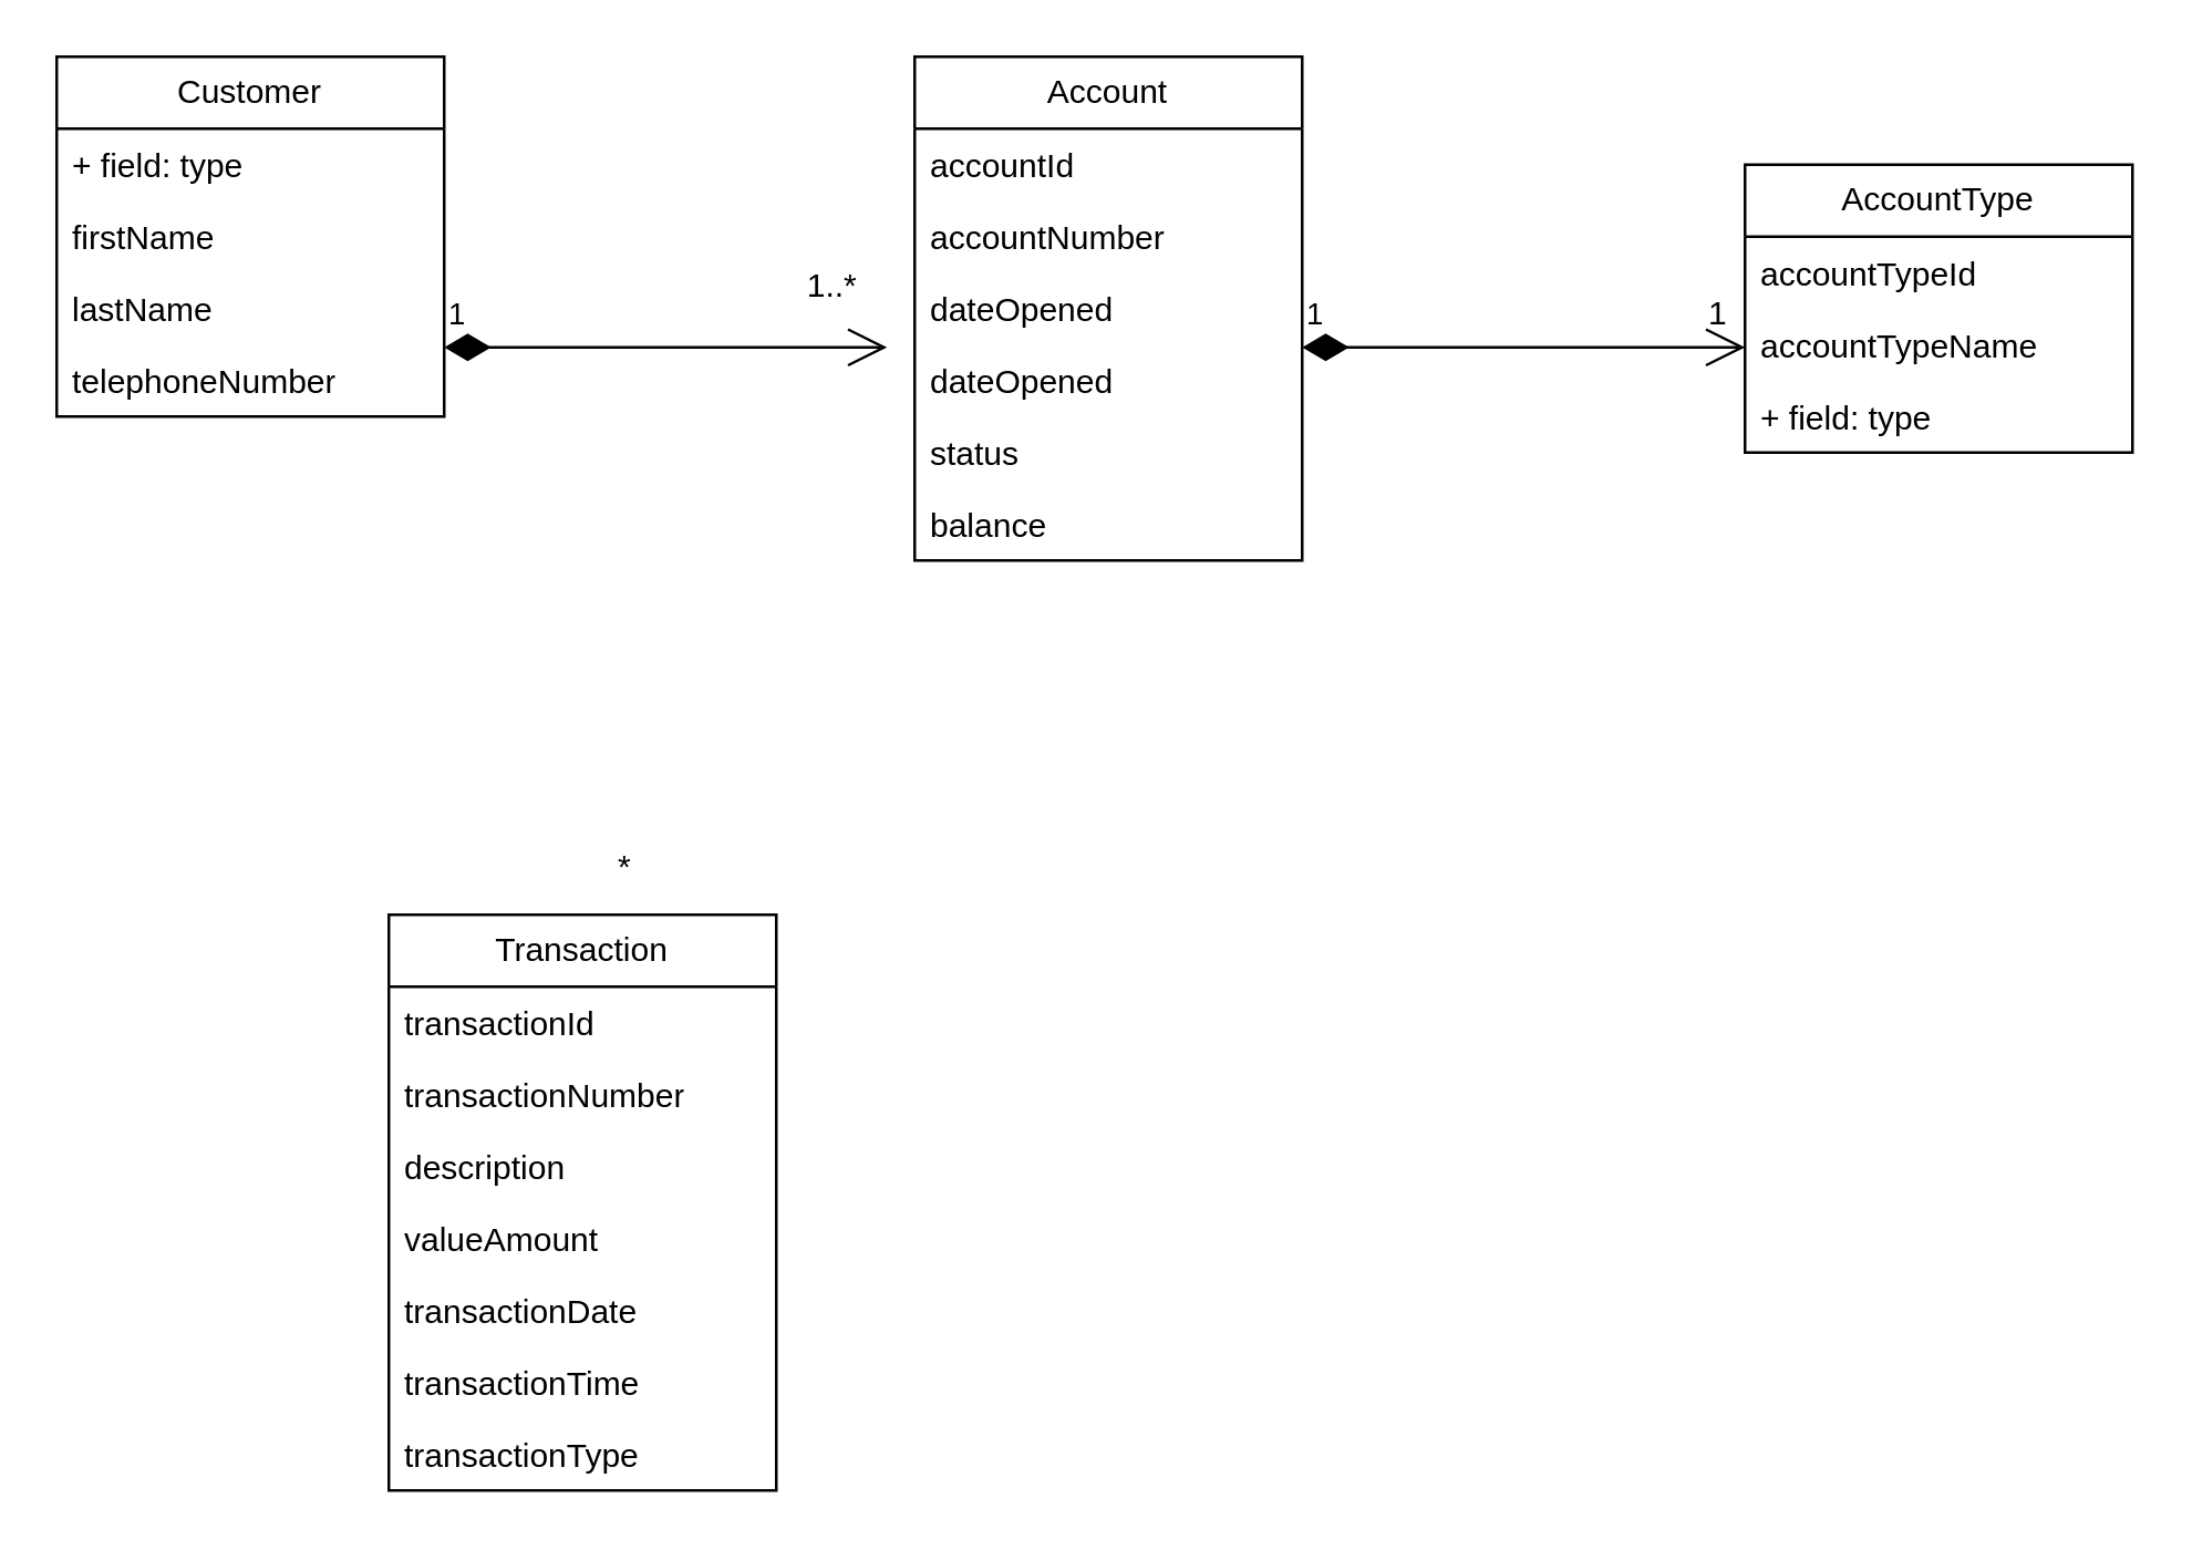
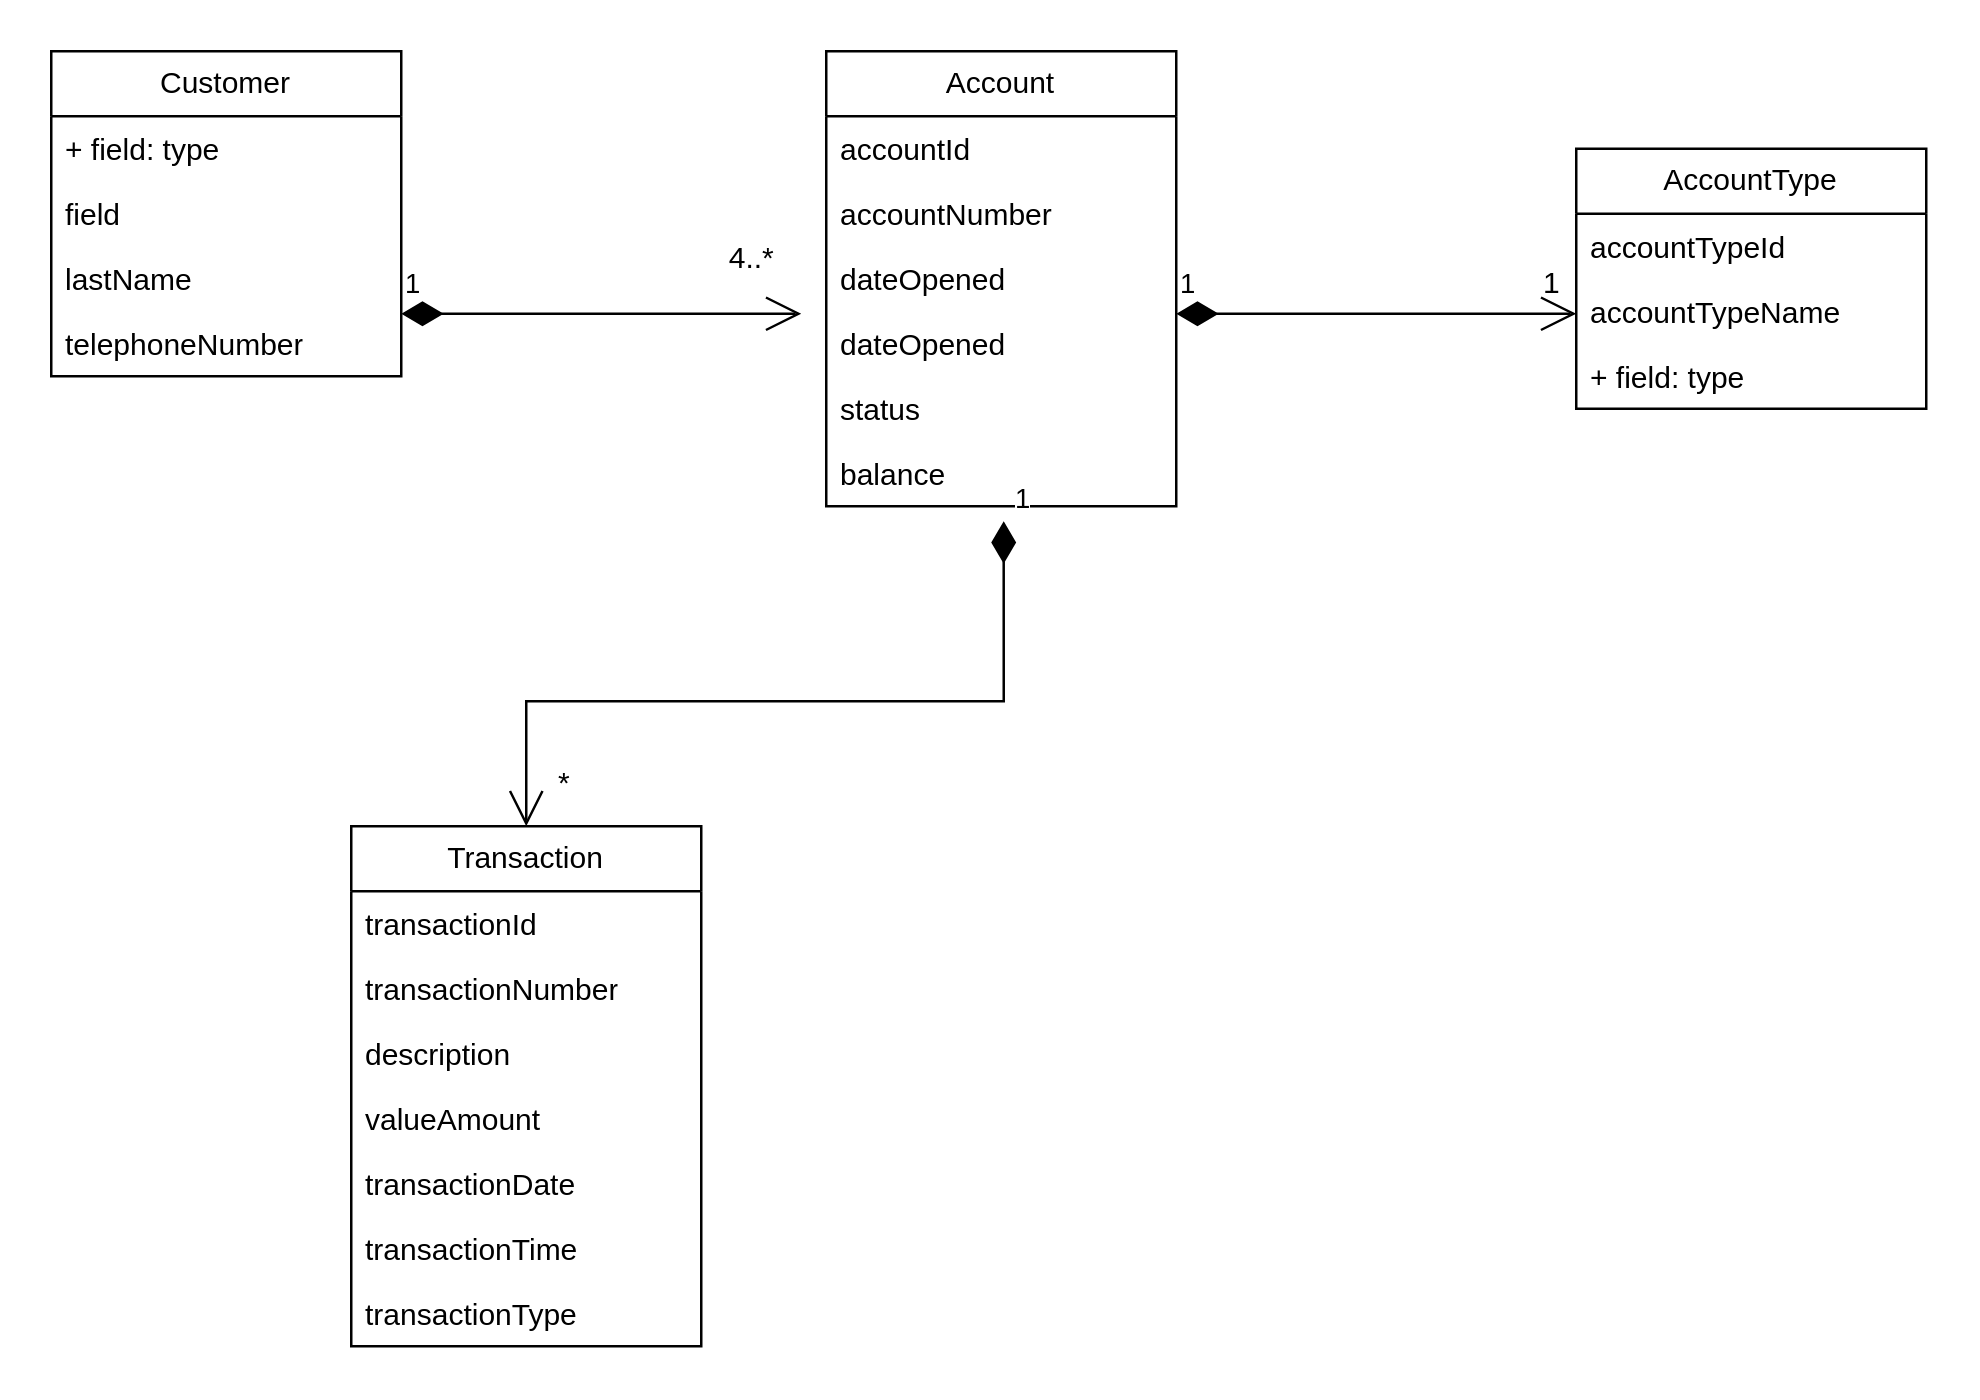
- <mxCell id="4" value="firstName" style="text;strokeColor=none;fillColor=none;align=left;verticalAlign=top;spacingLeft=4;spacingRight=4;overflow=hidden;rotatable=0;points=[[0,0.5],[1,0.5]];portConstraint=eastwest;whiteSpace=wrap;html=1;" vertex="1" parent="2"><mxGeometry y="52" width="140" height="26" as="geometry" /></mxCell>
+ <mxCell id="4" value="field" style="text;strokeColor=none;fillColor=none;align=left;verticalAlign=top;spacingLeft=4;spacingRight=4;overflow=hidden;rotatable=0;points=[[0,0.5],[1,0.5]];portConstraint=eastwest;whiteSpace=wrap;html=1;" vertex="1" parent="2"><mxGeometry y="52" width="140" height="26" as="geometry" /></mxCell>
- <mxCell id="27" value="1..*" style="text;html=1;align=center;verticalAlign=middle;resizable=0;points=[];autosize=1;strokeColor=none;fillColor=none;" vertex="1" parent="1"><mxGeometry x="280" y="88" width="40" height="30" as="geometry" /></mxCell>
+ <mxCell id="27" value="4..*" style="text;html=1;align=center;verticalAlign=middle;resizable=0;points=[];autosize=1;strokeColor=none;fillColor=none;" vertex="1" parent="1"><mxGeometry x="280" y="88" width="40" height="30" as="geometry" /></mxCell>
+ <mxCell id="30" value="1" style="endArrow=open;html=1;endSize=12;startArrow=diamondThin;startSize=14;startFill=1;edgeStyle=orthogonalEdgeStyle;align=left;verticalAlign=bottom;rounded=0;entryX=0.5;entryY=0;entryDx=0;entryDy=0;exitX=0.507;exitY=1.231;exitDx=0;exitDy=0;exitPerimeter=0;" edge="1" parent="1" source="13" target="18"><mxGeometry x="-1" y="3" relative="1" as="geometry"><mxPoint x="280" y="250" as="sourcePoint" /><mxPoint x="440" y="250" as="targetPoint" /><Array as="points"><mxPoint x="401" y="280" /><mxPoint x="210" y="280" /></Array></mxGeometry></mxCell>
